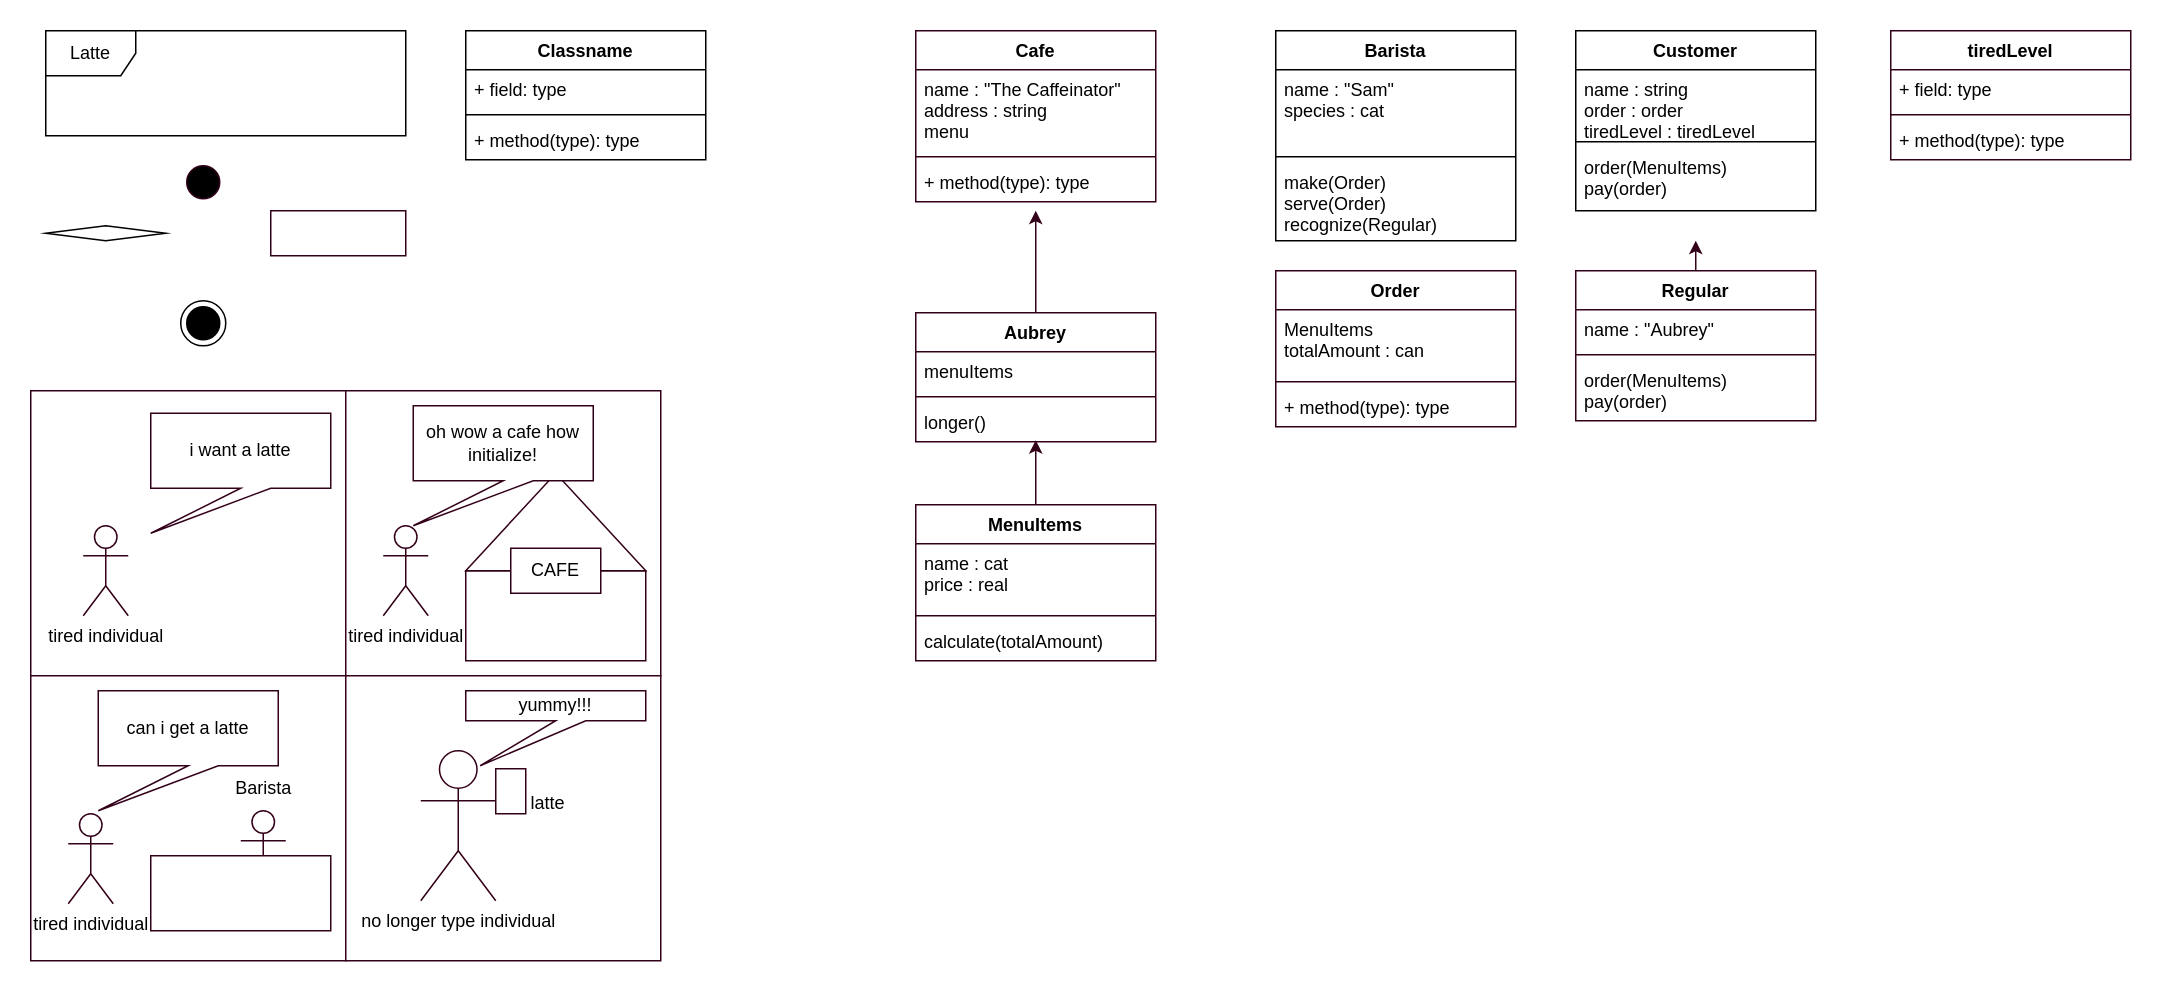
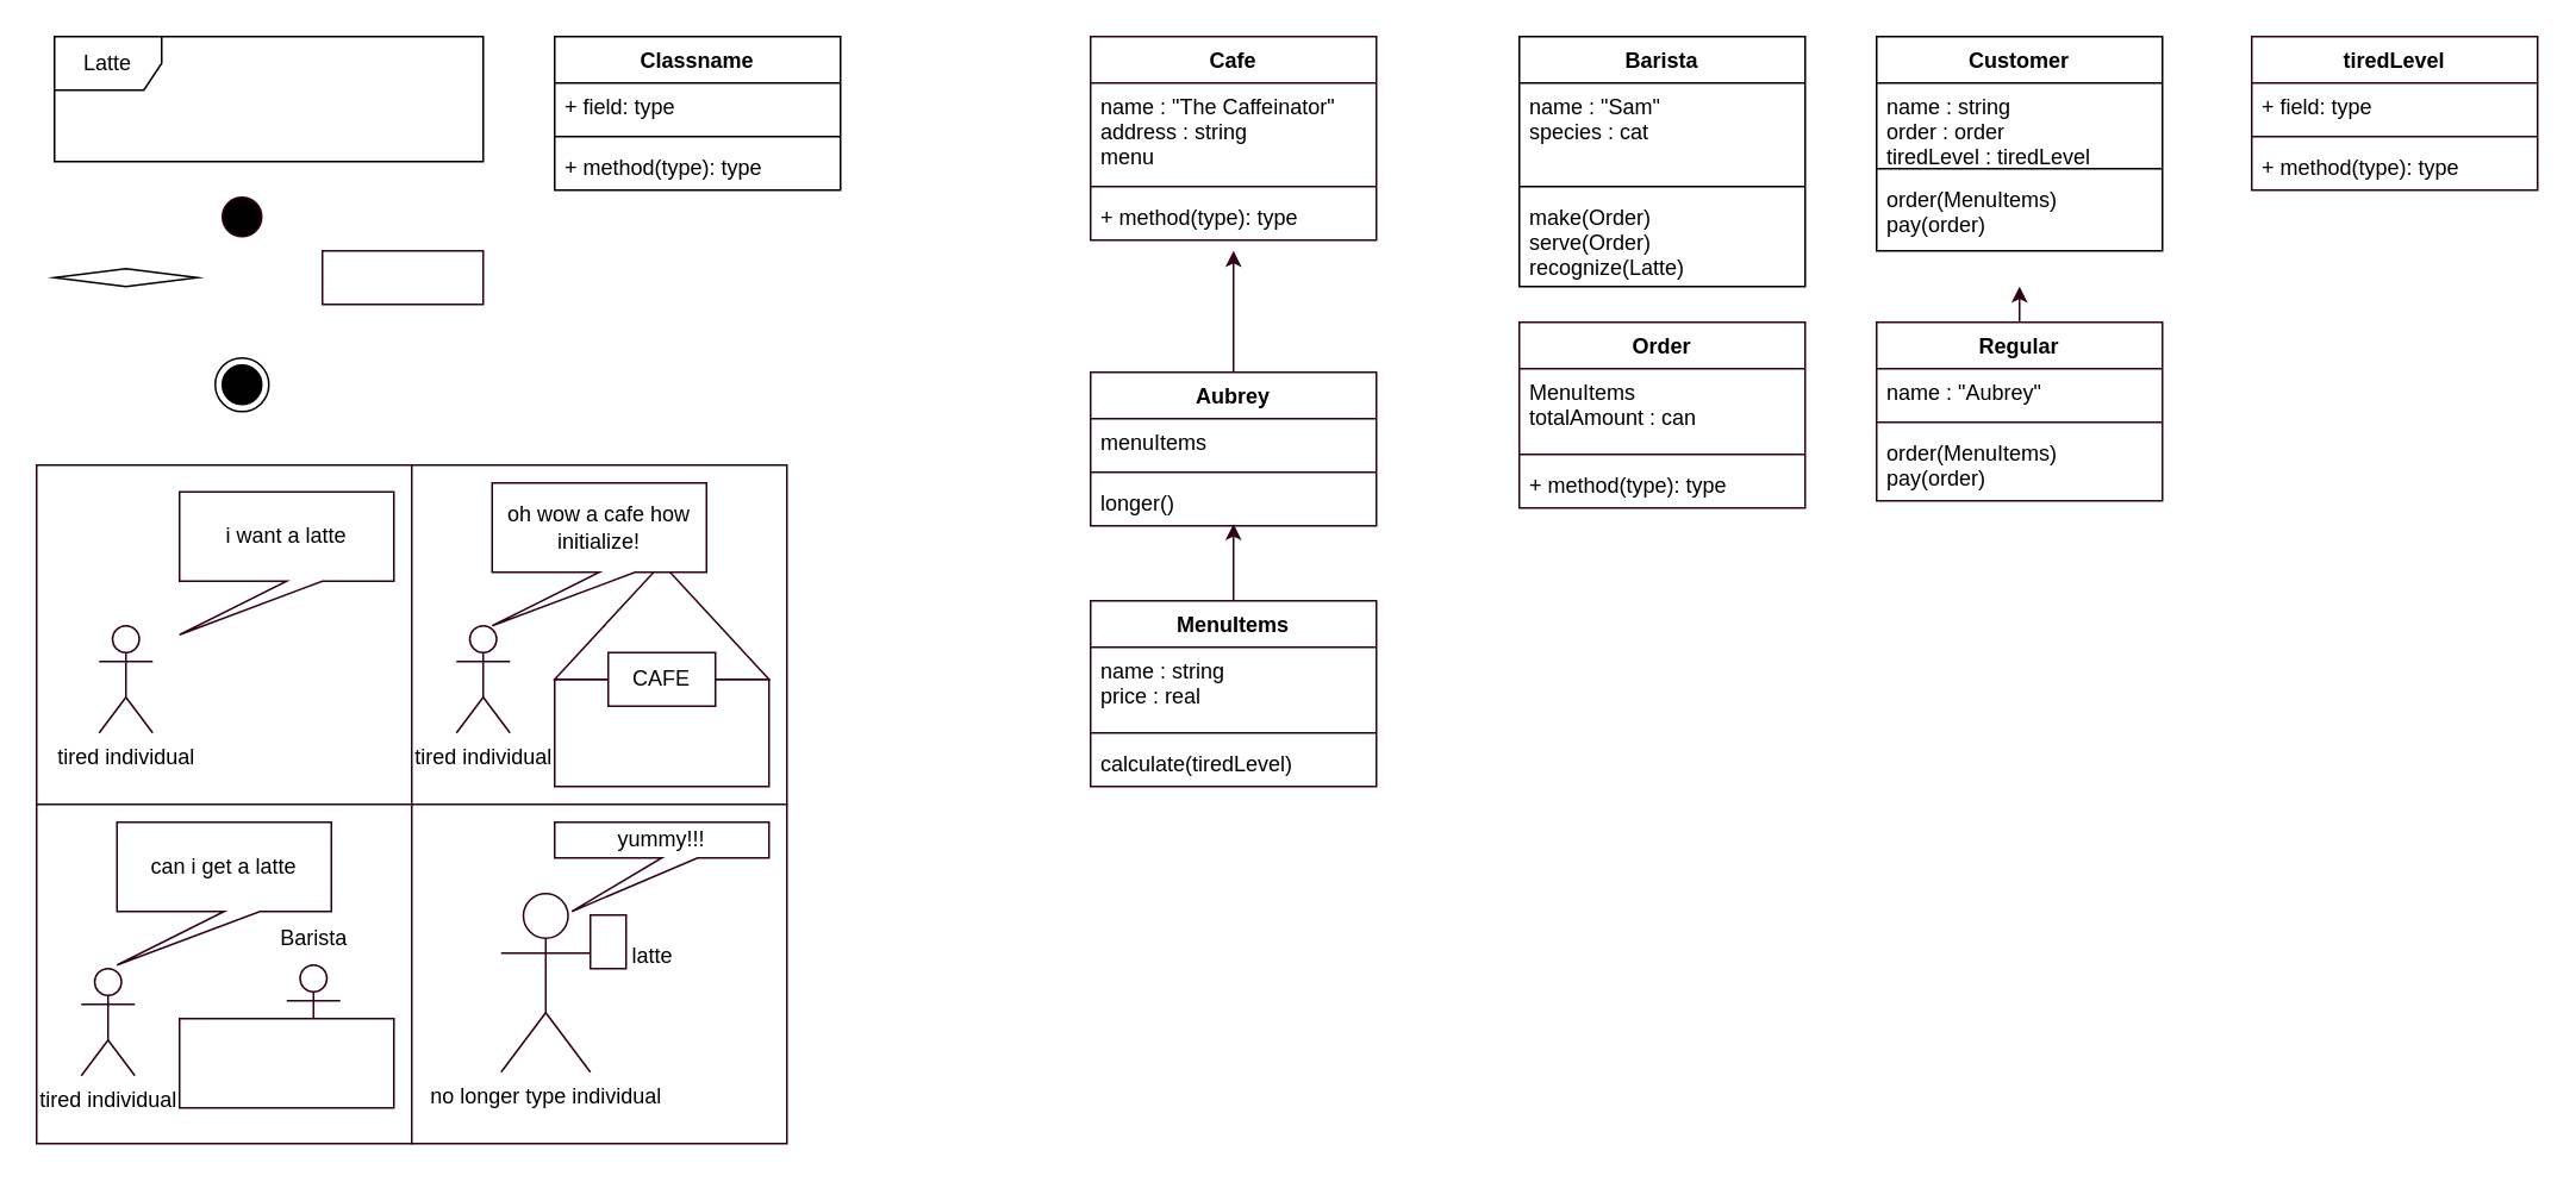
- <mxCell id="34" value="make(Order)&#10;serve(Order)&#10;recognize(Regular)" style="text;strokeColor=none;fillColor=none;align=left;verticalAlign=top;spacingLeft=4;spacingRight=4;overflow=hidden;rotatable=0;points=[[0,0.5],[1,0.5]];portConstraint=eastwest;" vertex="1" parent="31"><mxGeometry y="88" width="160" height="52" as="geometry" /></mxCell>
+ <mxCell id="34" value="make(Order)&#10;serve(Order)&#10;recognize(Latte)" style="text;strokeColor=none;fillColor=none;align=left;verticalAlign=top;spacingLeft=4;spacingRight=4;overflow=hidden;rotatable=0;points=[[0,0.5],[1,0.5]];portConstraint=eastwest;" vertex="1" parent="31"><mxGeometry y="88" width="160" height="52" as="geometry" /></mxCell>
- <mxCell id="55" value="name : cat&#10;price : real" style="text;strokeColor=none;fillColor=none;align=left;verticalAlign=top;spacingLeft=4;spacingRight=4;overflow=hidden;rotatable=0;points=[[0,0.5],[1,0.5]];portConstraint=eastwest;" vertex="1" parent="54"><mxGeometry y="26" width="160" height="44" as="geometry" /></mxCell>
+ <mxCell id="55" value="name : string&#10;price : real" style="text;strokeColor=none;fillColor=none;align=left;verticalAlign=top;spacingLeft=4;spacingRight=4;overflow=hidden;rotatable=0;points=[[0,0.5],[1,0.5]];portConstraint=eastwest;" vertex="1" parent="54"><mxGeometry y="26" width="160" height="44" as="geometry" /></mxCell>
- <mxCell id="57" value="calculate(totalAmount)" style="text;strokeColor=none;fillColor=none;align=left;verticalAlign=top;spacingLeft=4;spacingRight=4;overflow=hidden;rotatable=0;points=[[0,0.5],[1,0.5]];portConstraint=eastwest;" vertex="1" parent="54"><mxGeometry y="78" width="160" height="26" as="geometry" /></mxCell>
+ <mxCell id="57" value="calculate(tiredLevel)" style="text;strokeColor=none;fillColor=none;align=left;verticalAlign=top;spacingLeft=4;spacingRight=4;overflow=hidden;rotatable=0;points=[[0,0.5],[1,0.5]];portConstraint=eastwest;" vertex="1" parent="54"><mxGeometry y="78" width="160" height="26" as="geometry" /></mxCell>
